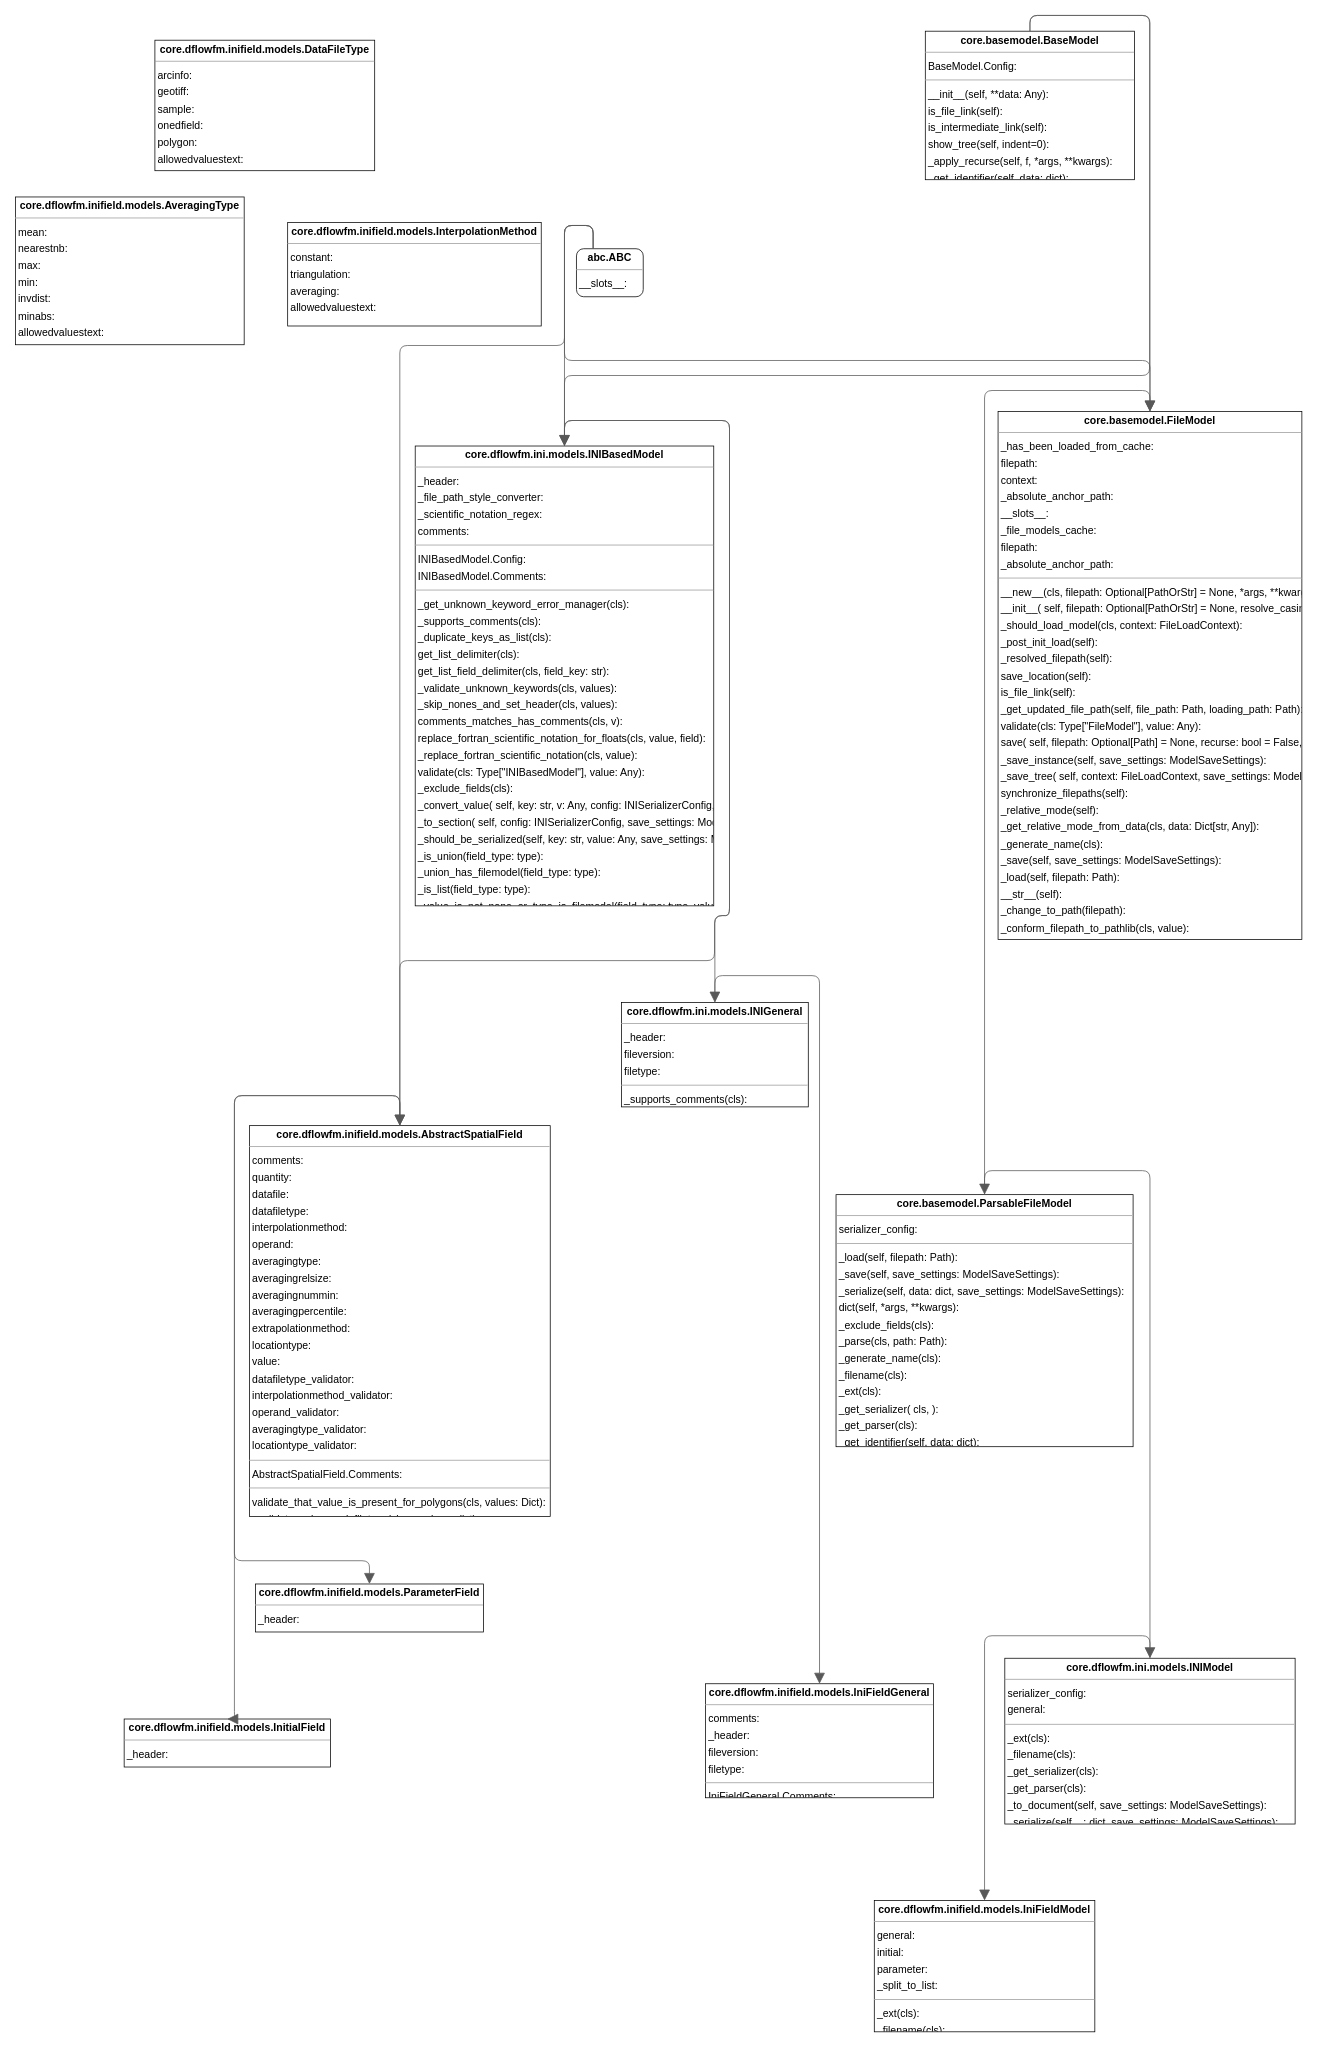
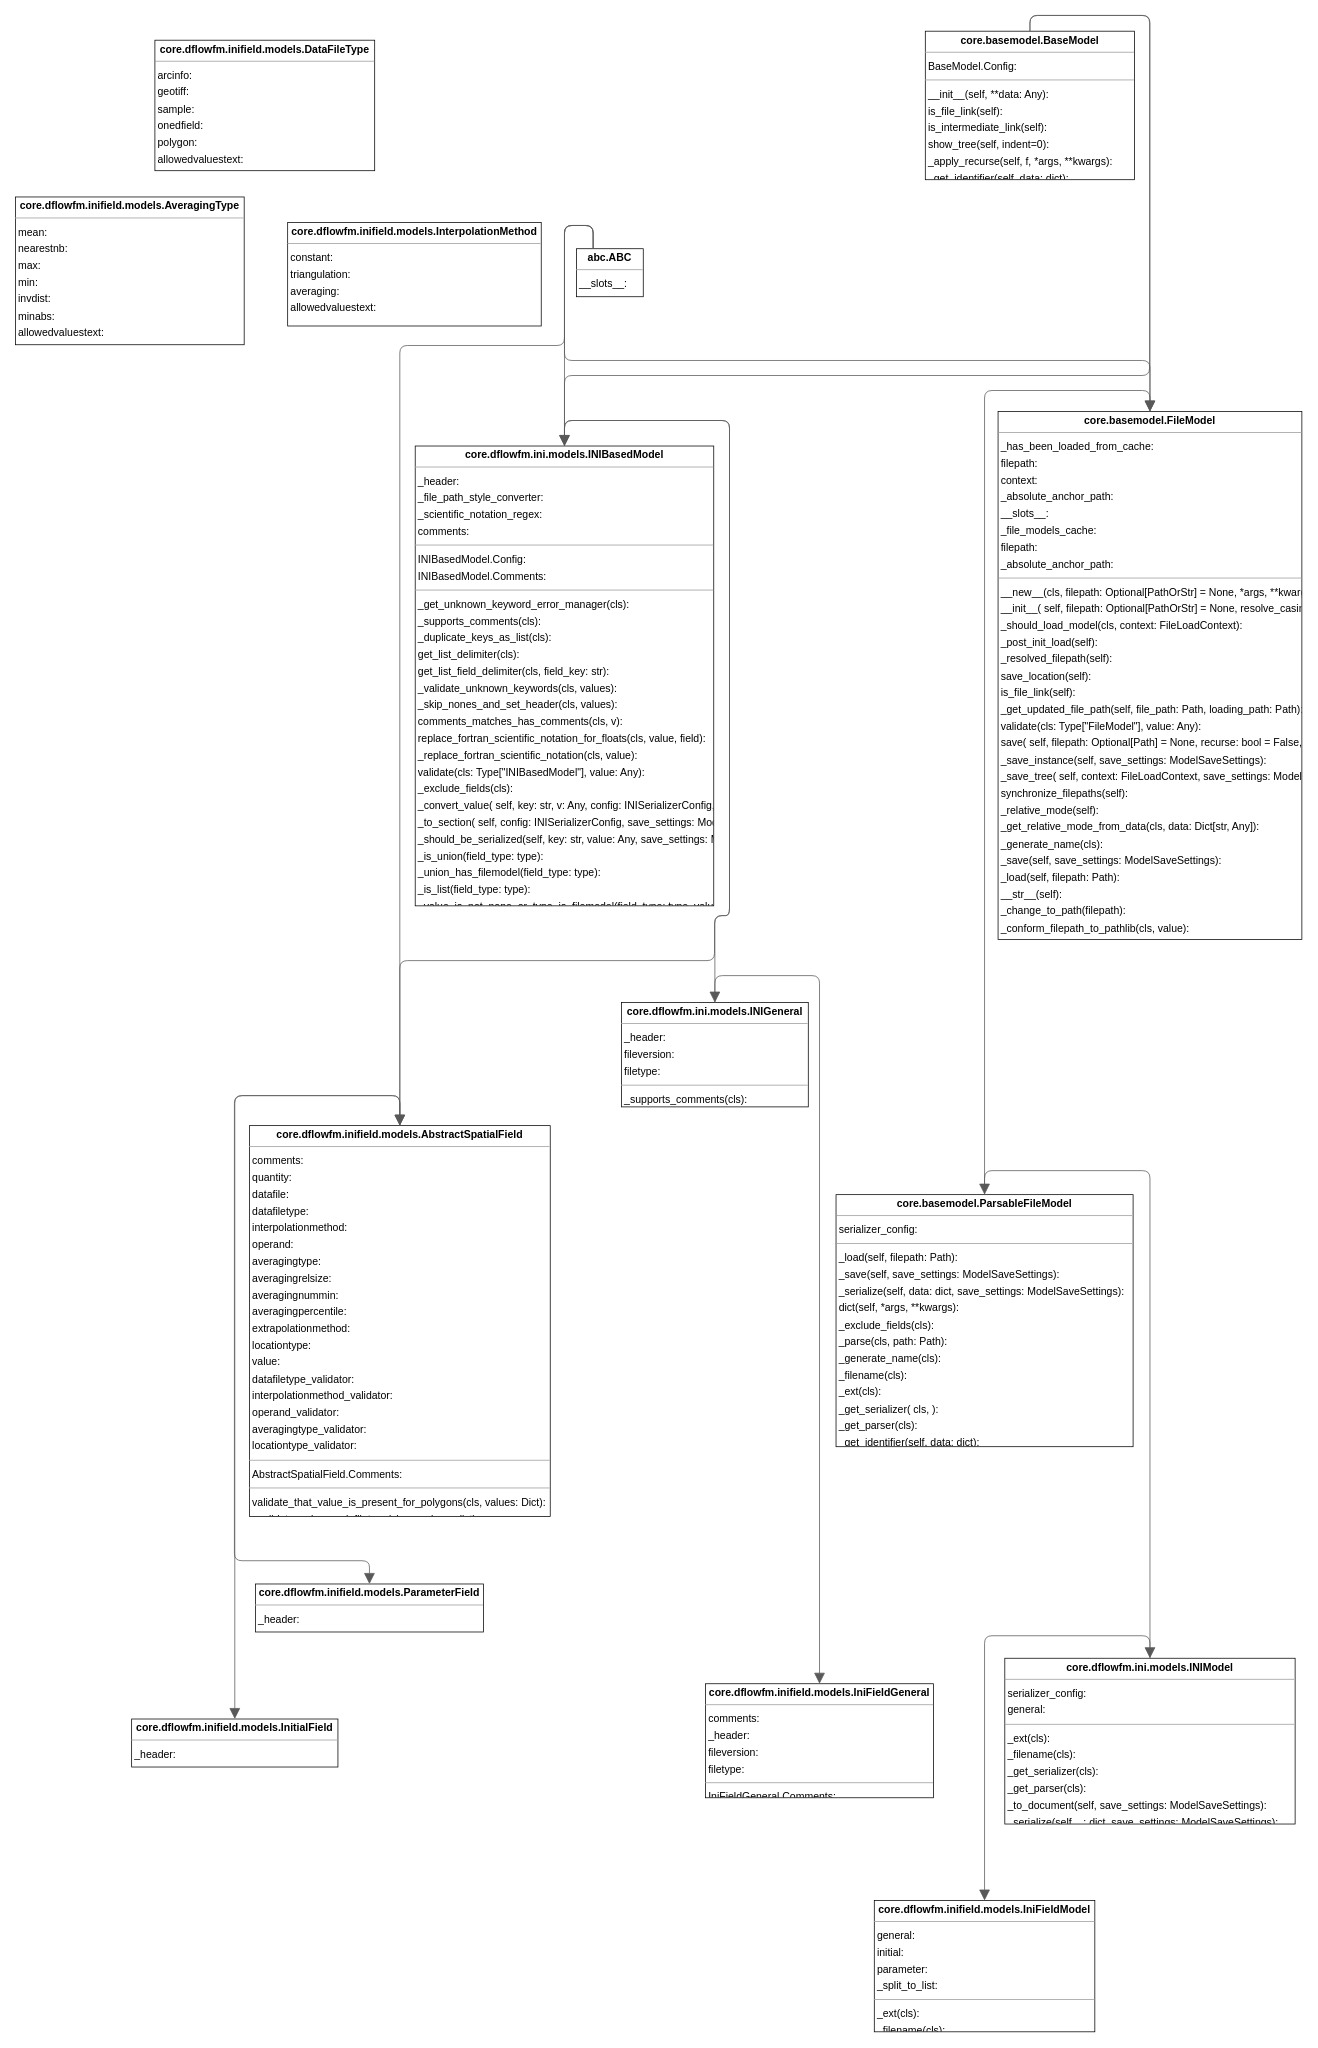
- <mxCell id="2" value="&lt;p style=&quot;margin:0px;margin-top:4px;text-align:center;&quot;&gt;&lt;b&gt;abc.ABC&lt;/b&gt;&lt;/p&gt;&lt;hr size=&quot;1&quot;/&gt;&lt;p style=&quot;margin:0 0 0 4px;line-height:1.6;&quot;&gt; __slots__: &lt;/p&gt;" style="verticalAlign=top;align=left;overflow=fill;fontSize=14;fontFamily=Helvetica;html=1;shadow=0;comic=0;labelBackgroundColor=none;strokeWidth=1;rounded=1;" parent="1" vertex="1"><mxGeometry x="768" y="331" width="89" height="64" as="geometry" /></mxCell>
+ <mxCell id="2" value="&lt;p style=&quot;margin:0px;margin-top:4px;text-align:center;&quot;&gt;&lt;b&gt;abc.ABC&lt;/b&gt;&lt;/p&gt;&lt;hr size=&quot;1&quot;/&gt;&lt;p style=&quot;margin:0 0 0 4px;line-height:1.6;&quot;&gt; __slots__: &lt;/p&gt;" style="verticalAlign=top;align=left;overflow=fill;fontSize=14;fontFamily=Helvetica;html=1;rounded=0;shadow=0;comic=0;labelBackgroundColor=none;strokeWidth=1;" parent="1" vertex="1"><mxGeometry x="768" y="331" width="89" height="64" as="geometry" /></mxCell>
- <mxCell id="14" value="&lt;p style=&quot;margin:0px;margin-top:4px;text-align:center;&quot;&gt;&lt;b&gt;core.dflowfm.inifield.models.InitialField&lt;/b&gt;&lt;/p&gt;&lt;hr size=&quot;1&quot;/&gt;&lt;p style=&quot;margin:0 0 0 4px;line-height:1.6;&quot;&gt; _header: &lt;/p&gt;" style="verticalAlign=top;align=left;overflow=fill;fontSize=14;fontFamily=Helvetica;html=1;rounded=0;shadow=0;comic=0;labelBackgroundColor=none;strokeWidth=1;" parent="1" vertex="1"><mxGeometry x="165" y="2291" width="275" height="64" as="geometry" /></mxCell>
+ <mxCell id="14" value="&lt;p style=&quot;margin:0px;margin-top:4px;text-align:center;&quot;&gt;&lt;b&gt;core.dflowfm.inifield.models.InitialField&lt;/b&gt;&lt;/p&gt;&lt;hr size=&quot;1&quot;/&gt;&lt;p style=&quot;margin:0 0 0 4px;line-height:1.6;&quot;&gt; _header: &lt;/p&gt;" style="verticalAlign=top;align=left;overflow=fill;fontSize=14;fontFamily=Helvetica;html=1;rounded=0;shadow=0;comic=0;labelBackgroundColor=none;strokeWidth=1;" parent="1" vertex="1"><mxGeometry x="175" y="2291" width="275" height="64" as="geometry" /></mxCell>
